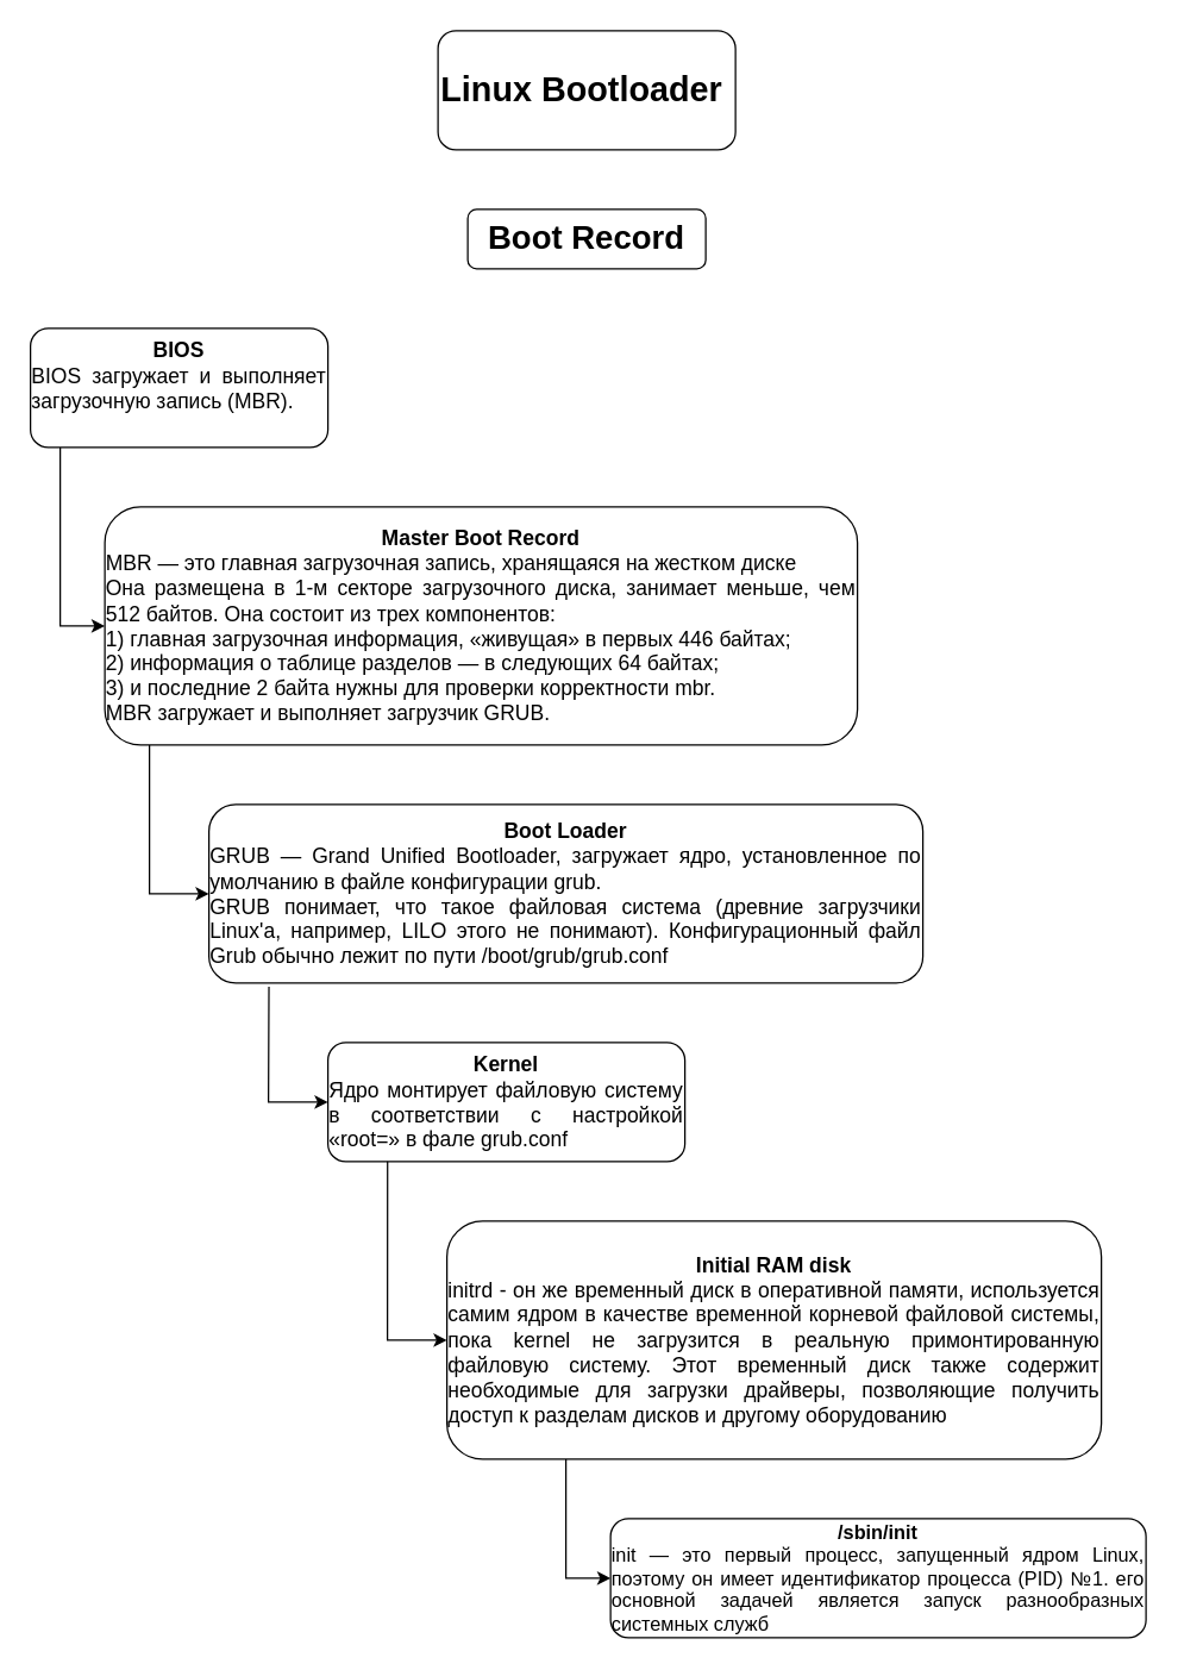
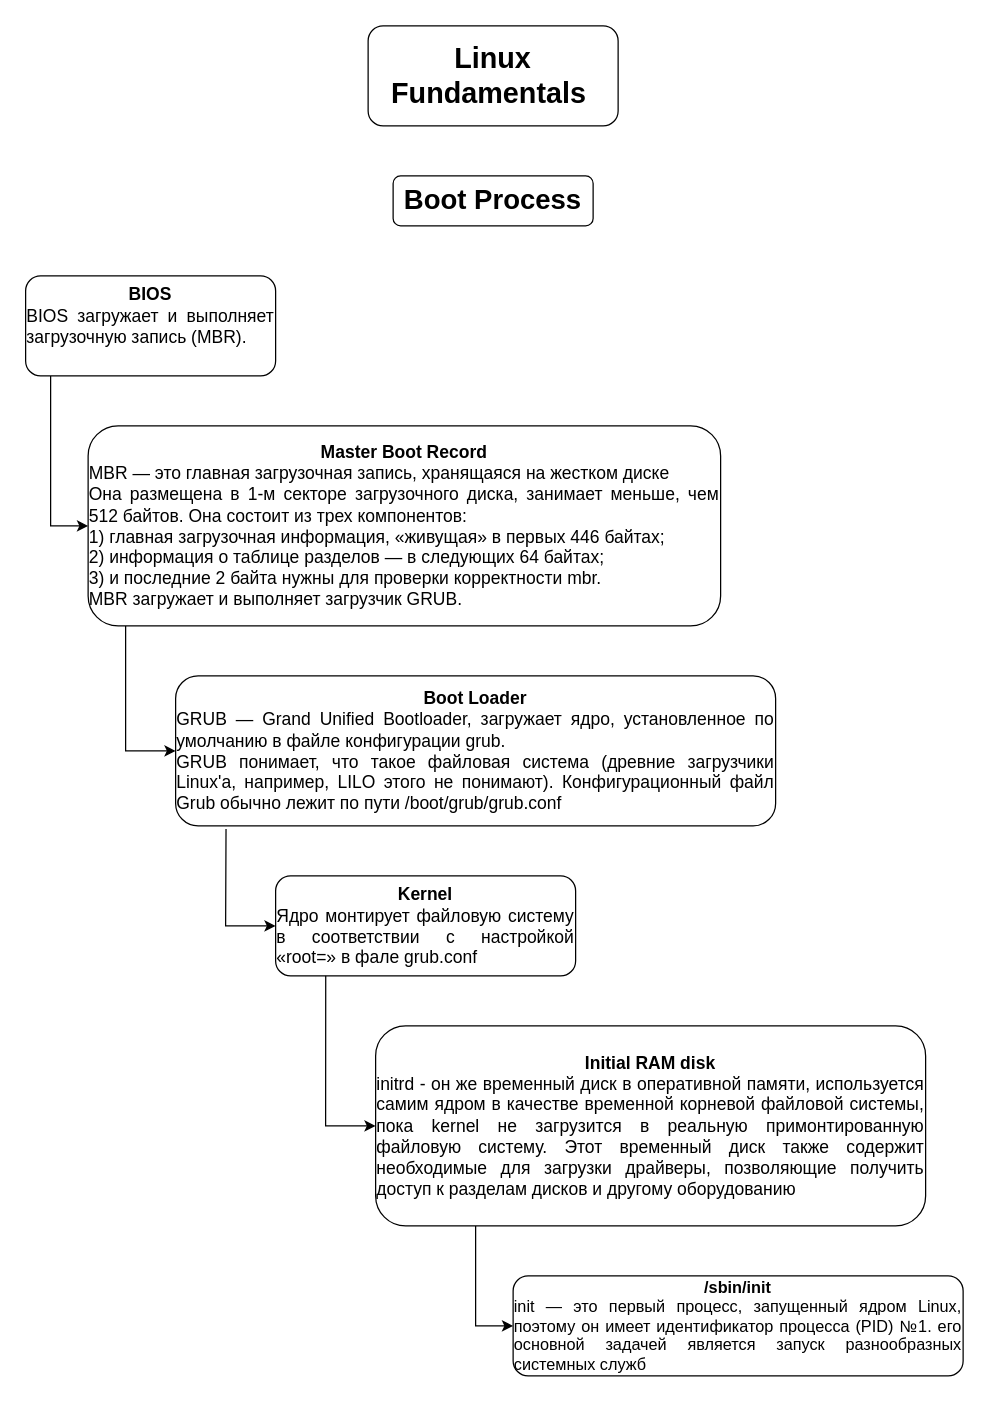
- <mxCell id="2" value="&lt;font style=&quot;font-size: 23px;&quot;&gt;Linux Bootloader&amp;nbsp;&lt;/font&gt;" style="rounded=1;whiteSpace=wrap;html=1;fontStyle=1" vertex="1" parent="1"><mxGeometry x="294" y="20" width="200" height="80" as="geometry" /></mxCell>
+ <mxCell id="2" value="&lt;font style=&quot;font-size: 23px;&quot;&gt;Linux Fundamentals&amp;nbsp;&lt;/font&gt;" style="rounded=1;whiteSpace=wrap;html=1;fontStyle=1" vertex="1" parent="1"><mxGeometry x="294" y="20" width="200" height="80" as="geometry" /></mxCell>
- <mxCell id="3" value="&lt;font style=&quot;font-size: 22px;&quot;&gt;Boot Record&lt;/font&gt;" style="rounded=1;whiteSpace=wrap;html=1;fontStyle=1" vertex="1" parent="1"><mxGeometry x="314" y="140" width="160" height="40" as="geometry" /></mxCell>
+ <mxCell id="3" value="&lt;font style=&quot;font-size: 22px;&quot;&gt;Boot Process&lt;/font&gt;" style="rounded=1;whiteSpace=wrap;html=1;fontStyle=1" vertex="1" parent="1"><mxGeometry x="314" y="140" width="160" height="40" as="geometry" /></mxCell>
